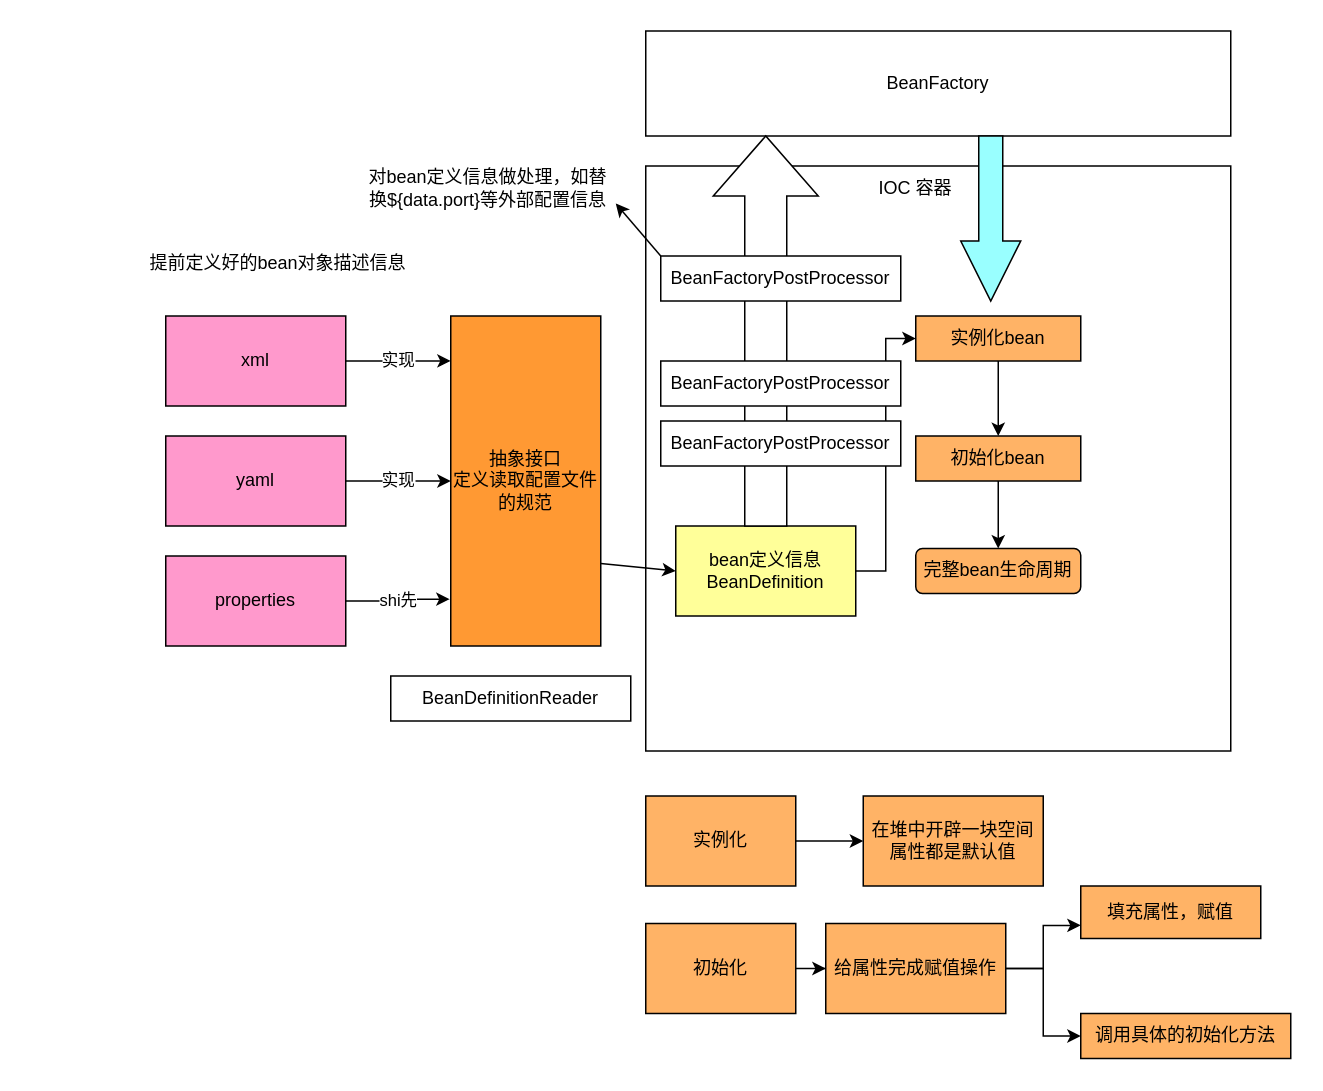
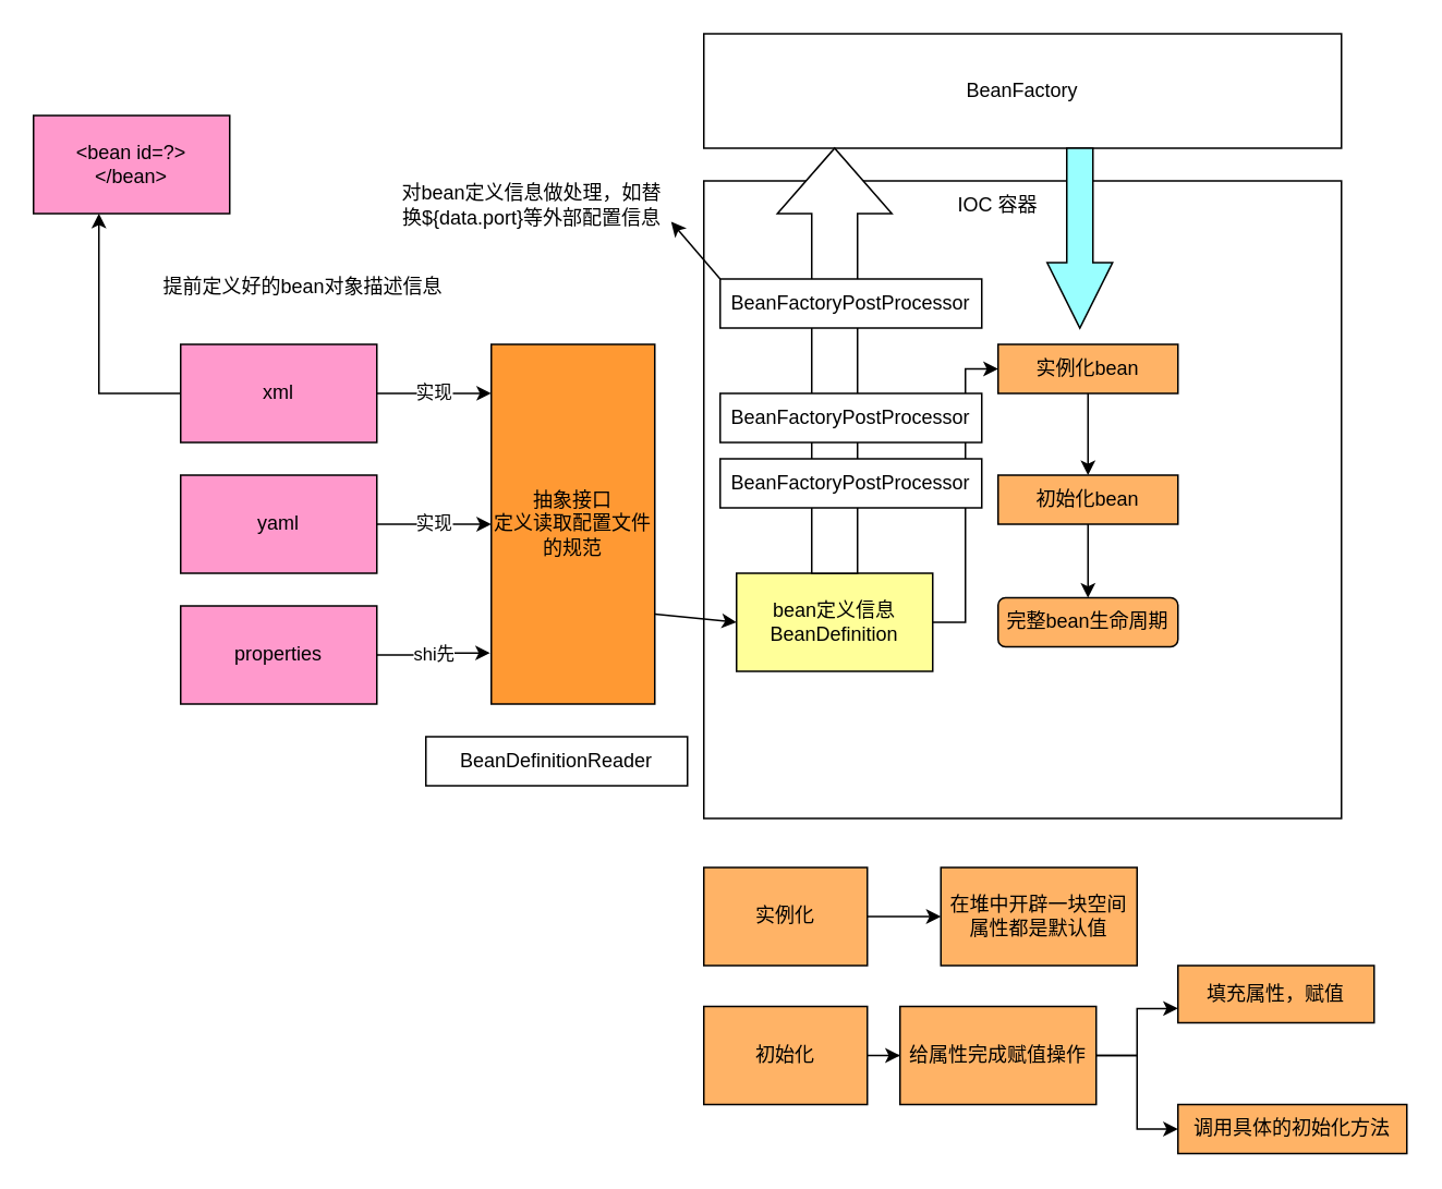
+ <mxCell id="15" value="&amp;lt;bean id=?&amp;gt;&lt;br&gt;&amp;lt;/bean&amp;gt;" style="rounded=0;whiteSpace=wrap;html=1;fillColor=#FF99CC;" vertex="1" parent="1"><mxGeometry x="20" y="70" width="120" height="60" as="geometry" /></mxCell>
+ <mxCell id="4" style="edgeStyle=orthogonalEdgeStyle;rounded=0;orthogonalLoop=1;jettySize=auto;html=1;exitX=0;exitY=0.5;exitDx=0;exitDy=0;" edge="1" parent="1" source="5" target="15"><mxGeometry relative="1" as="geometry"><Array as="points"><mxPoint x="60" y="240" /></Array></mxGeometry></mxCell>
